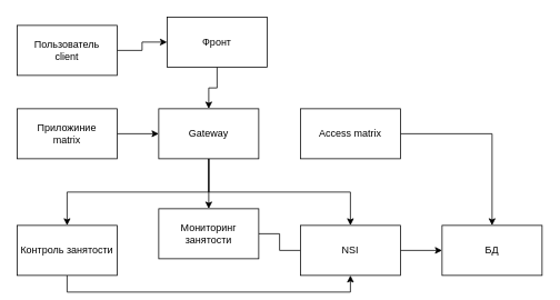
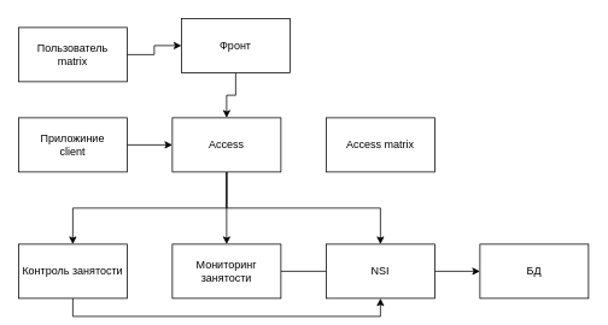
- <mxCell id="3" value="Пользователь&lt;br&gt;client" style="rounded=0;whiteSpace=wrap;html=1;" vertex="1" parent="1"><mxGeometry x="20" y="30" width="120" height="60" as="geometry" /></mxCell>
+ <mxCell id="3" value="Пользователь&lt;br&gt;matrix" style="rounded=0;whiteSpace=wrap;html=1;" vertex="1" parent="1"><mxGeometry x="20" y="30" width="120" height="60" as="geometry" /></mxCell>
- <mxCell id="5" value="Приложиние&lt;br&gt;matrix" style="rounded=0;whiteSpace=wrap;html=1;" vertex="1" parent="1"><mxGeometry x="20" y="130" width="120" height="60" as="geometry" /></mxCell>
+ <mxCell id="5" value="Приложиние&lt;br&gt;client" style="rounded=0;whiteSpace=wrap;html=1;" vertex="1" parent="1"><mxGeometry x="20" y="130" width="120" height="60" as="geometry" /></mxCell>
- <mxCell id="11" value="Gateway" style="rounded=0;whiteSpace=wrap;html=1;" vertex="1" parent="1"><mxGeometry x="190" y="130" width="120" height="60" as="geometry" /></mxCell>
+ <mxCell id="11" value="Access" style="rounded=0;whiteSpace=wrap;html=1;" vertex="1" parent="1"><mxGeometry x="190" y="130" width="120" height="60" as="geometry" /></mxCell>
- <mxCell id="12" style="edgeStyle=orthogonalEdgeStyle;rounded=0;orthogonalLoop=1;jettySize=auto;html=1;exitX=1;exitY=0.5;exitDx=0;exitDy=0;" edge="1" parent="1" source="13" target="20"><mxGeometry relative="1" as="geometry" /></mxCell>
- <mxCell id="15" value="Мониторинг занятости" style="rounded=0;whiteSpace=wrap;html=1;" vertex="1" parent="1"><mxGeometry x="190" y="250" width="120" height="60" as="geometry" /></mxCell>
+ <mxCell id="15" value="Мониторинг занятости" style="rounded=0;whiteSpace=wrap;html=1;" vertex="1" parent="1"><mxGeometry x="190" y="270" width="120" height="60" as="geometry" /></mxCell>
